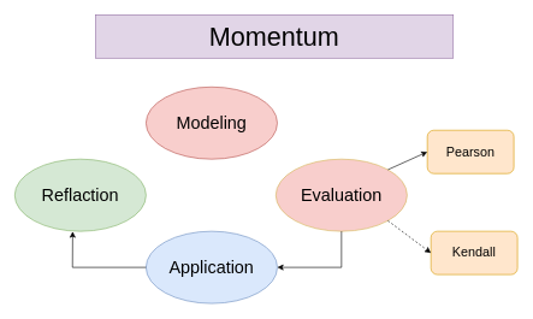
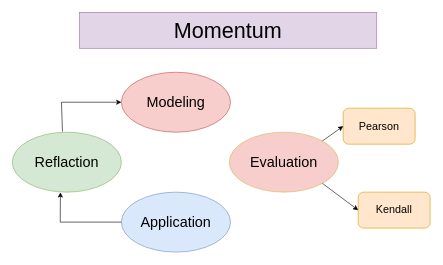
+ <mxCell id="9" value="" style="endArrow=classic;html=1;rounded=0;entryX=0;entryY=0.5;entryDx=0;entryDy=0;exitX=0.46;exitY=-0.01;exitDx=0;exitDy=0;exitPerimeter=0;" edge="1" parent="1" source="5" target="3"><mxGeometry width="50" height="50" relative="1" as="geometry"><mxPoint x="372" y="370" as="sourcePoint" /><mxPoint x="422" y="320" as="targetPoint" /><Array as="points"><mxPoint x="102" y="170" /></Array></mxGeometry></mxCell>
- <mxCell id="10" value="Pearson" style="rounded=1;whiteSpace=wrap;html=1;fontSize=18;fillColor=#ffe6cc;strokeColor=#d79b00;" vertex="1" parent="1"><mxGeometry x="592" y="180" width="120" height="60" as="geometry" /></mxCell>
+ <mxCell id="10" value="Pearson" style="rounded=1;whiteSpace=wrap;html=1;fontSize=18;fillColor=#ffe6cc;strokeColor=#d79b00;" vertex="1" parent="1"><mxGeometry x="572" y="180" width="120" height="60" as="geometry" /></mxCell>
- <mxCell id="13" value="" style="endArrow=classic;html=1;rounded=0;entryX=0;entryY=0.5;entryDx=0;entryDy=0;exitX=1;exitY=1;exitDx=0;exitDy=0;dashed=1;" edge="1" parent="1" source="6" target="11"><mxGeometry width="50" height="50" relative="1" as="geometry"><mxPoint x="372" y="370" as="sourcePoint" /><mxPoint x="422" y="320" as="targetPoint" /></mxGeometry></mxCell>
+ <mxCell id="13" value="" style="endArrow=classic;html=1;rounded=0;entryX=0;entryY=0.5;entryDx=0;entryDy=0;exitX=1;exitY=1;exitDx=0;exitDy=0;" edge="1" parent="1" source="6" target="11"><mxGeometry width="50" height="50" relative="1" as="geometry"><mxPoint x="372" y="370" as="sourcePoint" /><mxPoint x="422" y="320" as="targetPoint" /></mxGeometry></mxCell>
- <mxCell id="7" value="" style="endArrow=classic;html=1;rounded=0;entryX=1;entryY=0.5;entryDx=0;entryDy=0;exitX=0.5;exitY=1;exitDx=0;exitDy=0;" edge="1" parent="1" source="6" target="4"><mxGeometry width="50" height="50" relative="1" as="geometry"><mxPoint x="402" y="450" as="sourcePoint" /><mxPoint x="422" y="320" as="targetPoint" /><Array as="points"><mxPoint x="473" y="370" /></Array></mxGeometry></mxCell>
